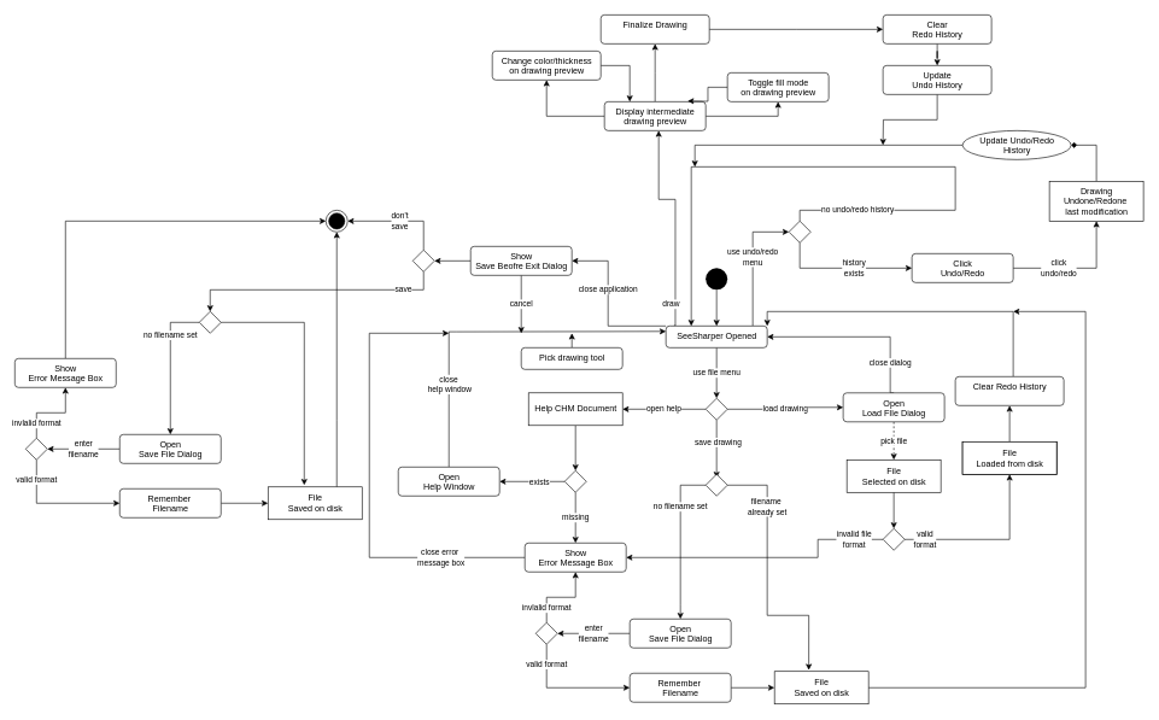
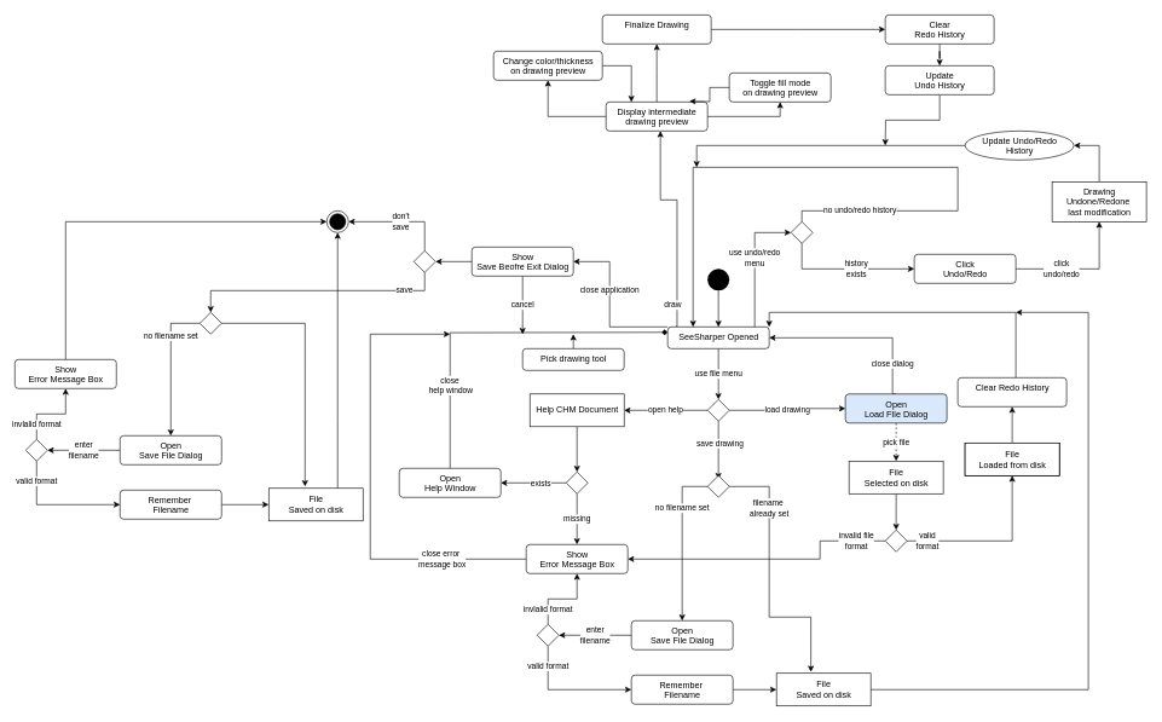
- <mxCell id="58" style="edgeStyle=orthogonalEdgeStyle;rounded=0;orthogonalLoop=1;jettySize=auto;html=1;entryX=1;entryY=0.5;entryDx=0;entryDy=0;endArrow=diamond;" parent="1" source="59" target="76" edge="1"><mxGeometry relative="1" as="geometry"><mxPoint x="1440" y="230" as="targetPoint" /><Array as="points"><mxPoint x="1515" y="200" /></Array></mxGeometry></mxCell>
+ <mxCell id="58" style="edgeStyle=orthogonalEdgeStyle;rounded=0;orthogonalLoop=1;jettySize=auto;html=1;entryX=1;entryY=0.5;entryDx=0;entryDy=0;" parent="1" source="59" target="76" edge="1"><mxGeometry relative="1" as="geometry"><mxPoint x="1440" y="230" as="targetPoint" /><Array as="points"><mxPoint x="1515" y="200" /></Array></mxGeometry></mxCell>
- <mxCell id="25" style="edgeStyle=orthogonalEdgeStyle;rounded=0;orthogonalLoop=1;jettySize=auto;html=1;entryX=0;entryY=0.25;entryDx=0;entryDy=0;" parent="1" source="27" target="9" edge="1"><mxGeometry relative="1" as="geometry"><mxPoint x="710" y="460" as="targetPoint" /><Array as="points"><mxPoint x="620" y="458" /><mxPoint x="630" y="458" /></Array></mxGeometry></mxCell>
+ <mxCell id="25" style="edgeStyle=orthogonalEdgeStyle;rounded=0;orthogonalLoop=1;jettySize=auto;html=1;entryX=0;entryY=0.25;entryDx=0;entryDy=0;endArrow=diamond;" parent="1" source="27" target="9" edge="1"><mxGeometry relative="1" as="geometry"><mxPoint x="710" y="460" as="targetPoint" /><Array as="points"><mxPoint x="620" y="458" /><mxPoint x="630" y="458" /></Array></mxGeometry></mxCell>
- <mxCell id="18" value="Open&lt;br&gt;Load FIle Dialog" style="html=1;align=center;verticalAlign=top;rounded=1;absoluteArcSize=1;arcSize=10;dashed=0;" parent="1" vertex="1"><mxGeometry x="1165" y="542.5" width="140" height="40" as="geometry" /></mxCell>
+ <mxCell id="18" value="Open&lt;br&gt;Load FIle Dialog" style="html=1;align=center;verticalAlign=top;rounded=1;absoluteArcSize=1;arcSize=10;dashed=0;fillColor=#dae8fc;" parent="1" vertex="1"><mxGeometry x="1165" y="542.5" width="140" height="40" as="geometry" /></mxCell>
